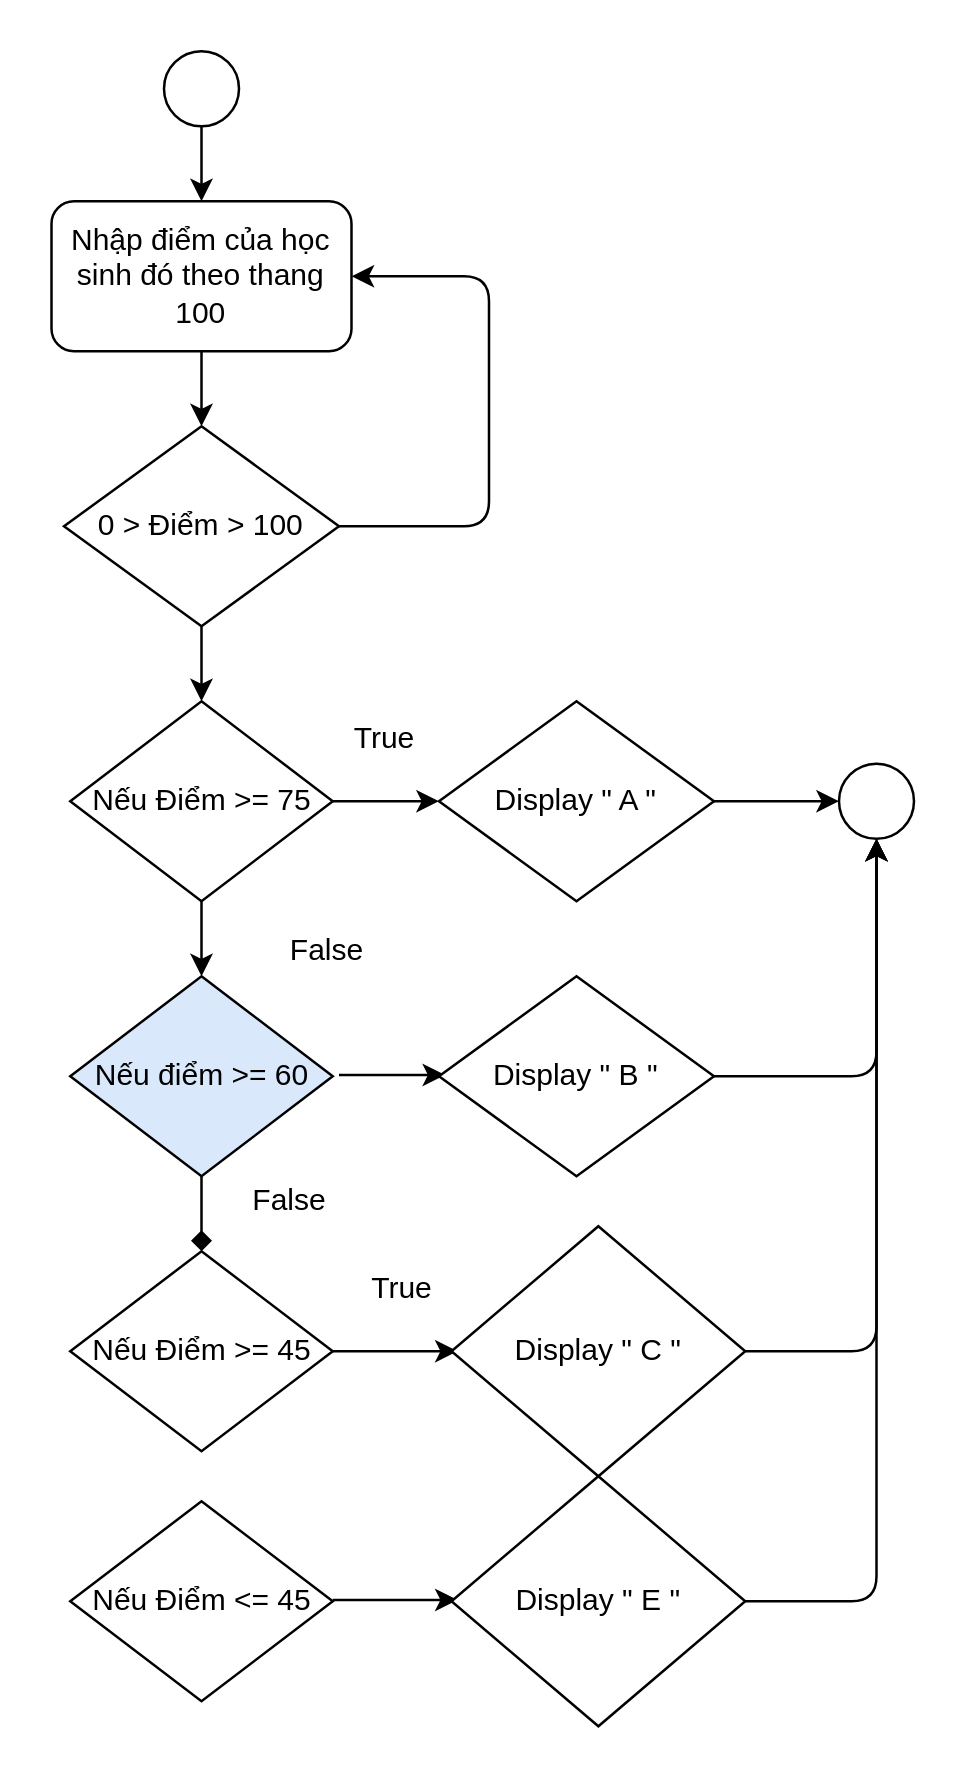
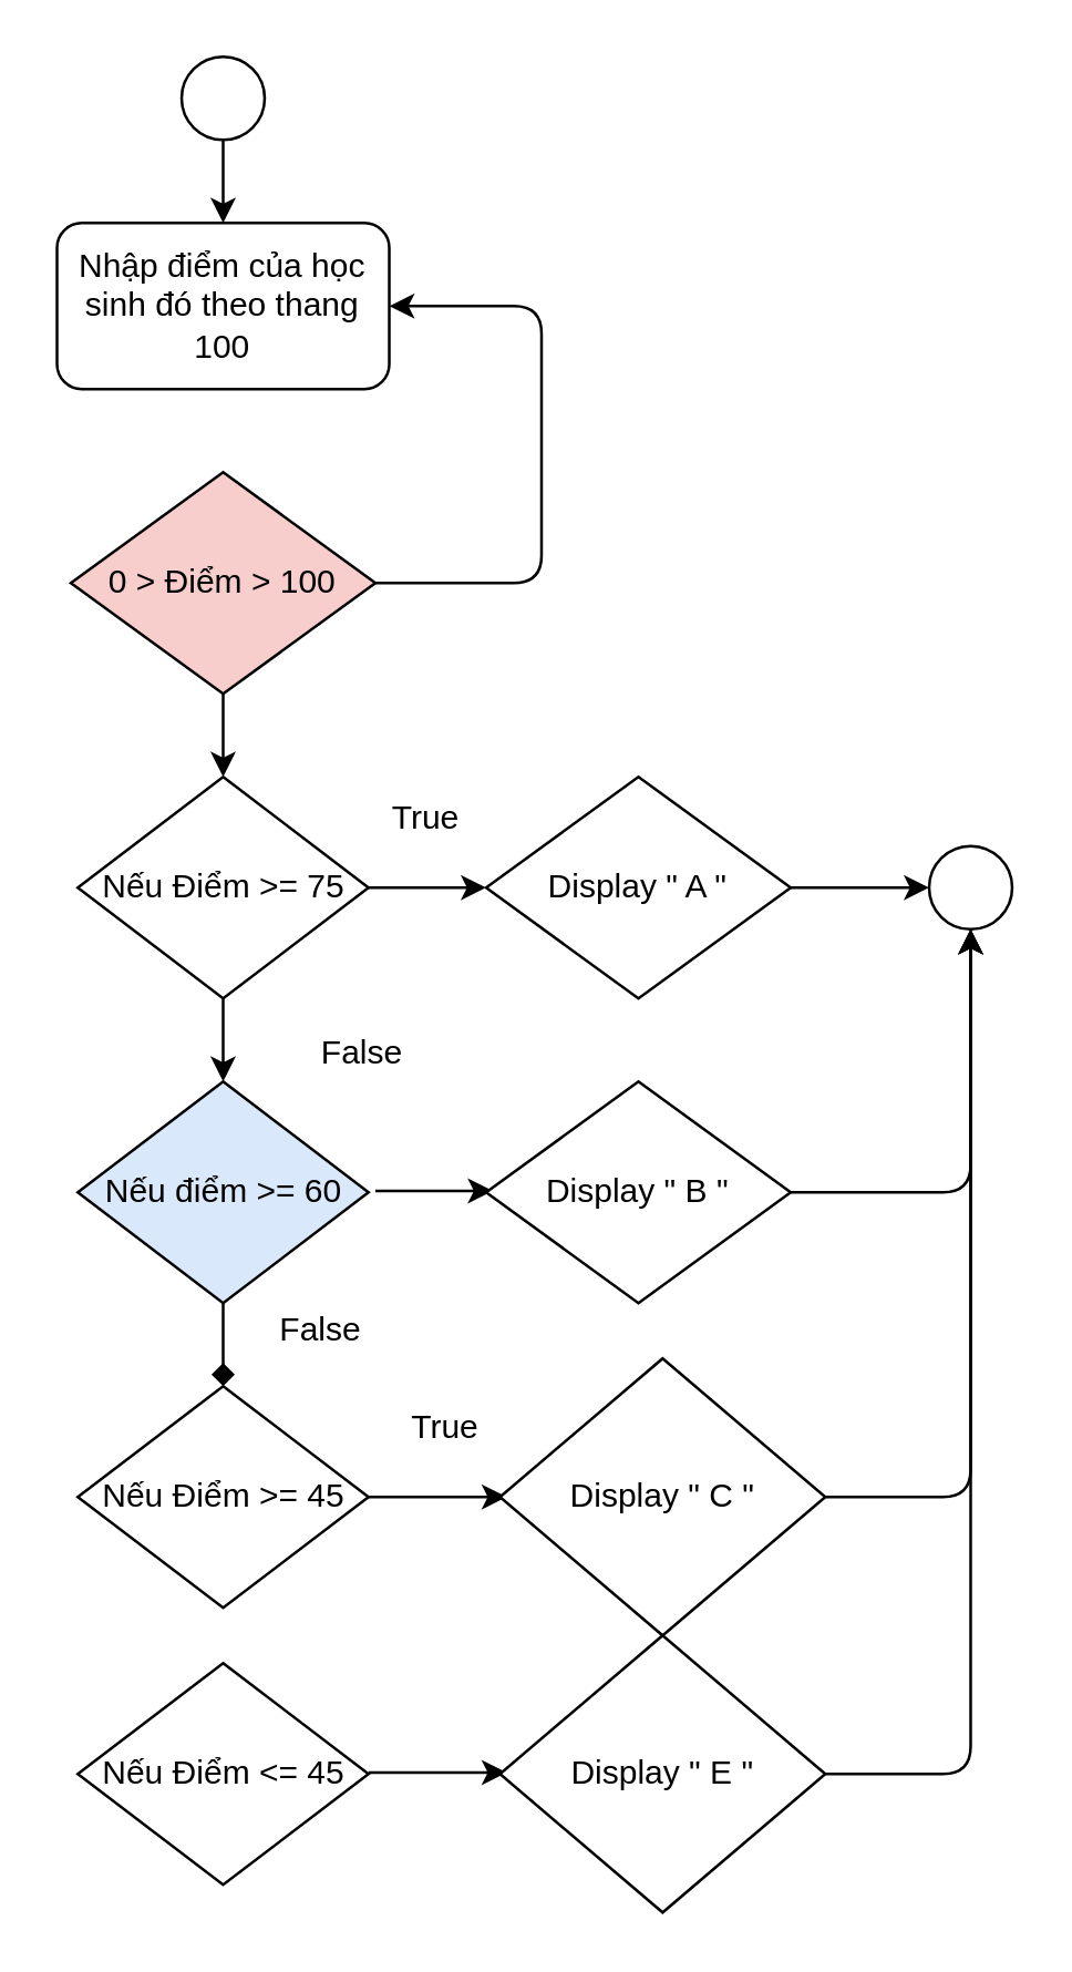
- <mxCell id="4" value="" style="edgeStyle=orthogonalEdgeStyle;rounded=0;orthogonalLoop=1;jettySize=auto;html=1;" edge="1" parent="1" source="5" target="6"><mxGeometry relative="1" as="geometry" /></mxCell>
- <mxCell id="6" value="0 &amp;gt; Điểm &amp;gt; 100" style="rhombus;whiteSpace=wrap;html=1;" vertex="1" parent="1"><mxGeometry x="25" y="170" width="110" height="80" as="geometry" /></mxCell>
+ <mxCell id="6" value="0 &amp;gt; Điểm &amp;gt; 100" style="rhombus;whiteSpace=wrap;html=1;fillColor=#f8cecc;" vertex="1" parent="1"><mxGeometry x="25" y="170" width="110" height="80" as="geometry" /></mxCell>
